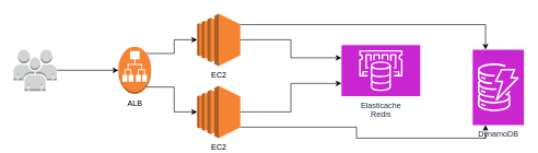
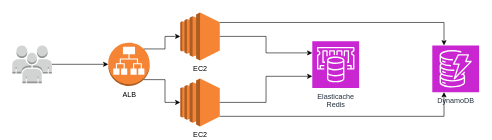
- <mxCell id="2" value="ALB" style="outlineConnect=0;dashed=0;verticalLabelPosition=bottom;verticalAlign=top;align=center;html=1;shape=mxgraph.aws3.application_load_balancer;fillColor=#F58534;gradientColor=none;" vertex="1" parent="1"><mxGeometry x="180" y="70.5" width="50" height="72" as="geometry" /></mxCell>
+ <mxCell id="2" value="ALB" style="outlineConnect=0;dashed=0;verticalLabelPosition=bottom;verticalAlign=top;align=center;html=1;shape=mxgraph.aws3.application_load_balancer;fillColor=#F58534;gradientColor=none;" vertex="1" parent="1"><mxGeometry x="180" y="70.5" width="69" height="72" as="geometry" /></mxCell>
- <mxCell id="9" value="Elasticache&lt;br&gt;Redis" style="sketch=0;points=[[0,0,0],[0.25,0,0],[0.5,0,0],[0.75,0,0],[1,0,0],[0,1,0],[0.25,1,0],[0.5,1,0],[0.75,1,0],[1,1,0],[0,0.25,0],[0,0.5,0],[0,0.75,0],[1,0.25,0],[1,0.5,0],[1,0.75,0]];outlineConnect=0;fontColor=#232F3E;fillColor=#C925D1;strokeColor=#ffffff;dashed=0;verticalLabelPosition=bottom;verticalAlign=top;align=center;html=1;fontSize=12;fontStyle=0;aspect=fixed;shape=mxgraph.aws4.resourceIcon;resIcon=mxgraph.aws4.elasticache;" vertex="1" parent="1"><mxGeometry x="520" y="68" width="120" height="78" as="geometry" /></mxCell>
+ <mxCell id="9" value="Elasticache&lt;br&gt;Redis" style="sketch=0;points=[[0,0,0],[0.25,0,0],[0.5,0,0],[0.75,0,0],[1,0,0],[0,1,0],[0.25,1,0],[0.5,1,0],[0.75,1,0],[1,1,0],[0,0.25,0],[0,0.5,0],[0,0.75,0],[1,0.25,0],[1,0.5,0],[1,0.75,0]];outlineConnect=0;fontColor=#232F3E;fillColor=#C925D1;strokeColor=#ffffff;dashed=0;verticalLabelPosition=bottom;verticalAlign=top;align=center;html=1;fontSize=12;fontStyle=0;aspect=fixed;shape=mxgraph.aws4.resourceIcon;resIcon=mxgraph.aws4.elasticache;" vertex="1" parent="1"><mxGeometry x="520" y="68" width="78" height="78" as="geometry" /></mxCell>
- <mxCell id="12" value="DynamoDB" style="sketch=0;points=[[0,0,0],[0.25,0,0],[0.5,0,0],[0.75,0,0],[1,0,0],[0,1,0],[0.25,1,0],[0.5,1,0],[0.75,1,0],[1,1,0],[0,0.25,0],[0,0.5,0],[0,0.75,0],[1,0.25,0],[1,0.5,0],[1,0.75,0]];outlineConnect=0;fontColor=#232F3E;fillColor=#C925D1;strokeColor=#ffffff;dashed=0;verticalLabelPosition=bottom;verticalAlign=top;align=center;html=1;fontSize=12;fontStyle=0;aspect=fixed;shape=mxgraph.aws4.resourceIcon;resIcon=mxgraph.aws4.dynamodb;" vertex="1" parent="1"><mxGeometry x="720" y="75" width="78" height="115" as="geometry" /></mxCell>
+ <mxCell id="12" value="DynamoDB" style="sketch=0;points=[[0,0,0],[0.25,0,0],[0.5,0,0],[0.75,0,0],[1,0,0],[0,1,0],[0.25,1,0],[0.5,1,0],[0.75,1,0],[1,1,0],[0,0.25,0],[0,0.5,0],[0,0.75,0],[1,0.25,0],[1,0.5,0],[1,0.75,0]];outlineConnect=0;fontColor=#232F3E;fillColor=#C925D1;strokeColor=#ffffff;dashed=0;verticalLabelPosition=bottom;verticalAlign=top;align=center;html=1;fontSize=12;fontStyle=0;aspect=fixed;shape=mxgraph.aws4.resourceIcon;resIcon=mxgraph.aws4.dynamodb;" vertex="1" parent="1"><mxGeometry x="720" y="75" width="78" height="78" as="geometry" /></mxCell>
